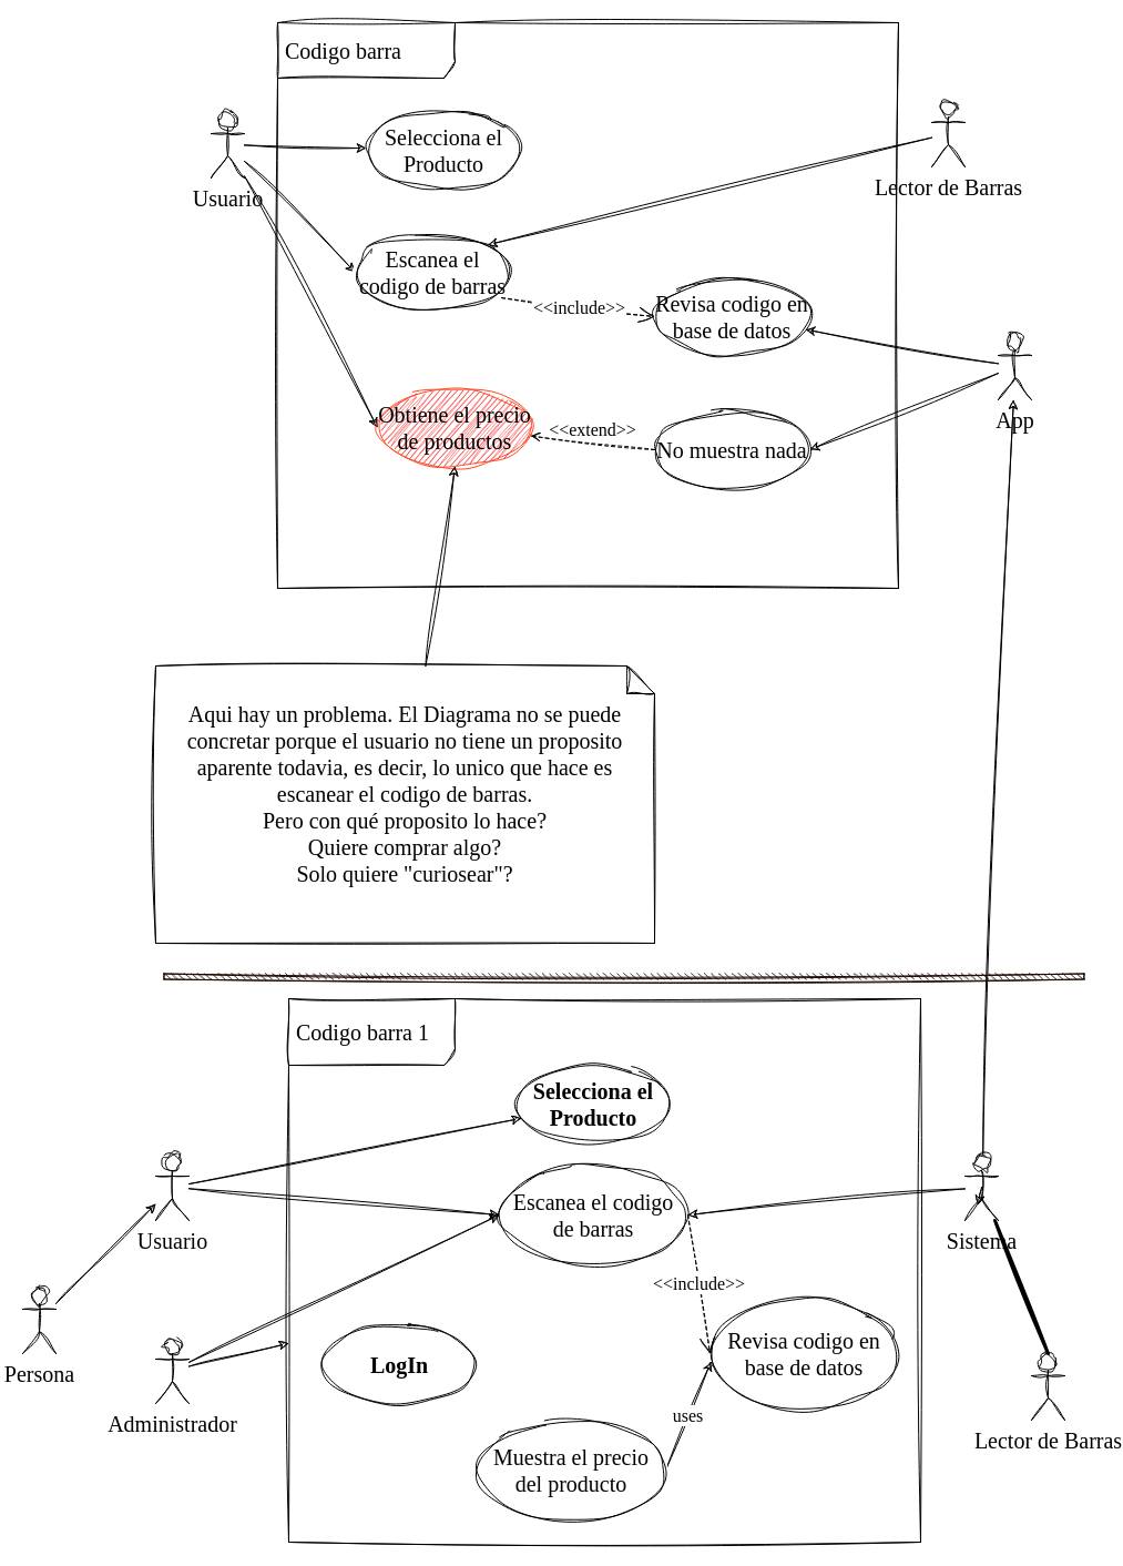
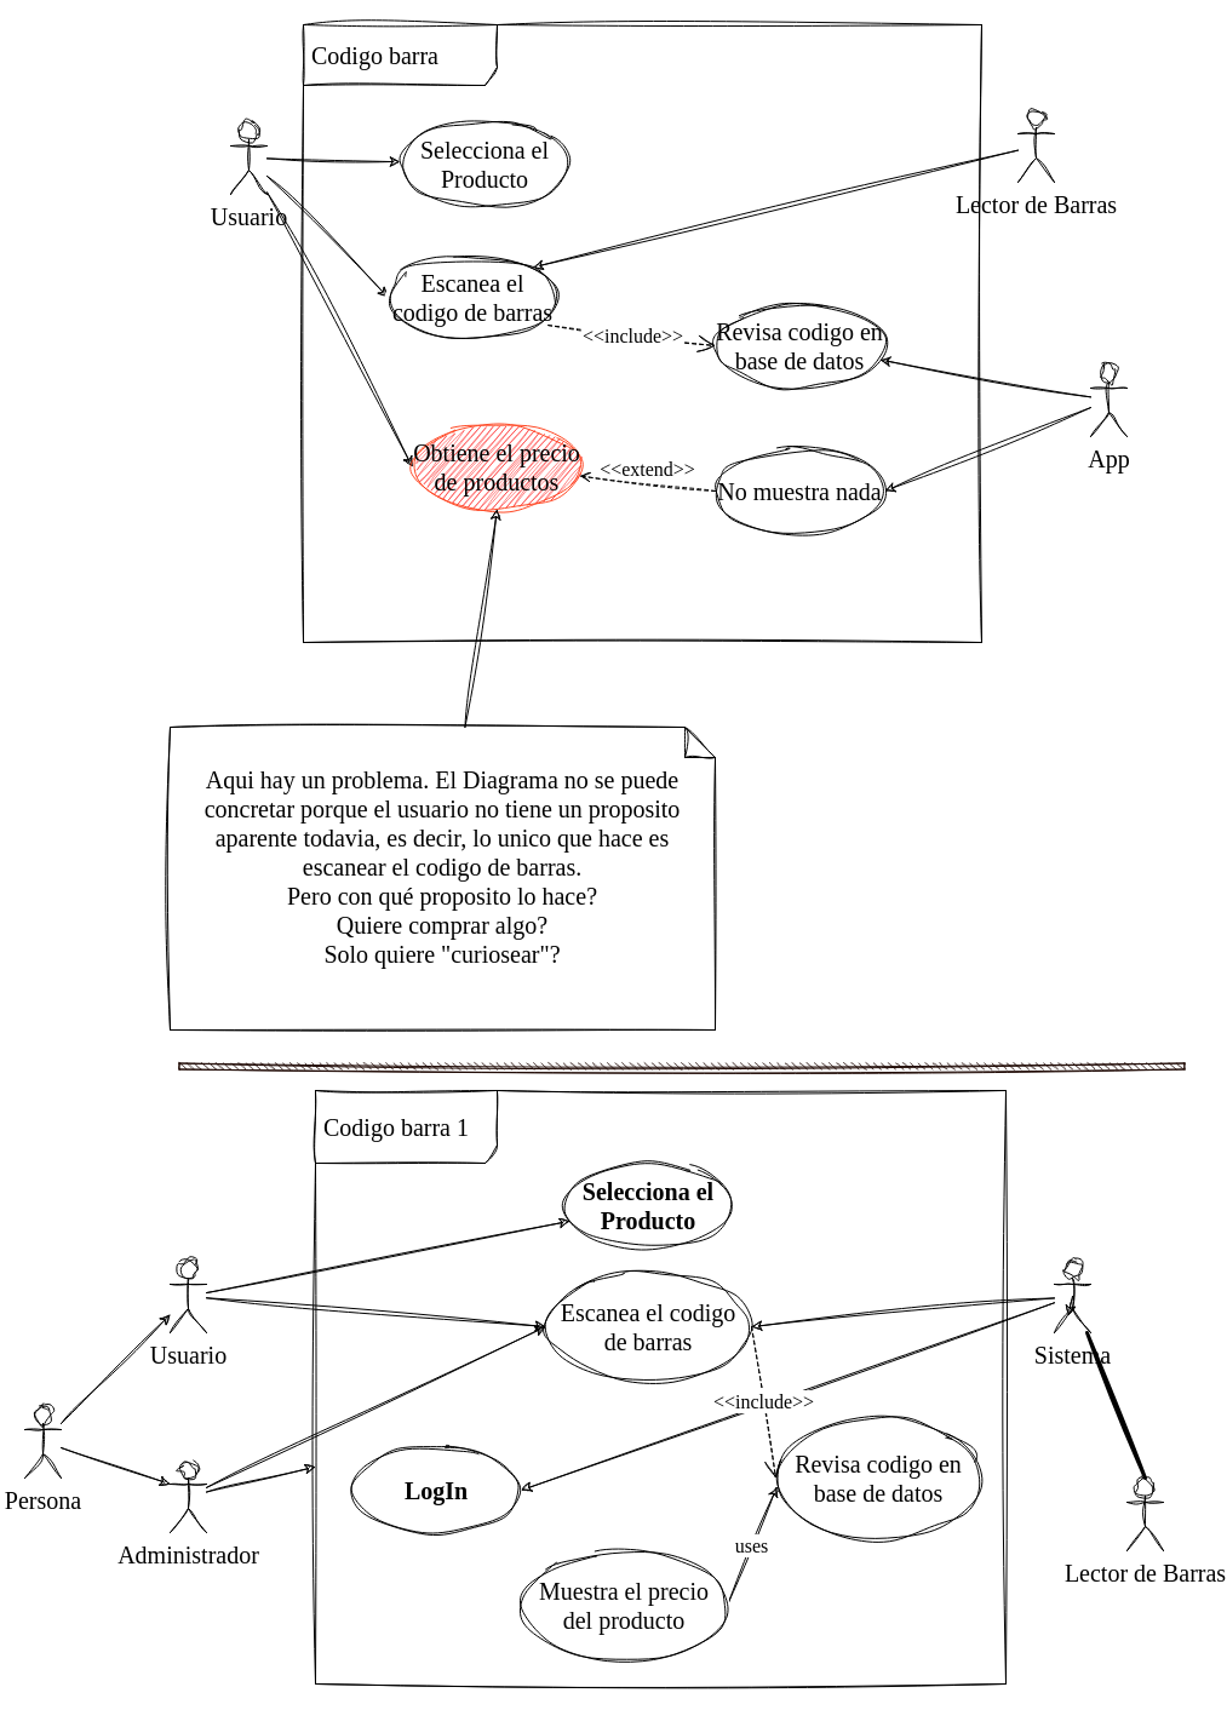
- <mxCell id="23" style="edgeStyle=none;sketch=1;hachureGap=4;jiggle=2;curveFitting=1;html=1;fontFamily=Architects Daughter;fontSource=https%3A%2F%2Ffonts.googleapis.com%2Fcss%3Ffamily%3DArchitects%2BDaughter;fontSize=16;" parent="1" source="24" target="5" edge="1"><mxGeometry relative="1" as="geometry" /></mxCell>
+ <mxCell id="23" style="edgeStyle=none;sketch=1;hachureGap=4;jiggle=2;curveFitting=1;html=1;entryX=1;entryY=0.5;entryDx=0;entryDy=0;fontFamily=Architects Daughter;fontSource=https%3A%2F%2Ffonts.googleapis.com%2Fcss%3Ffamily%3DArchitects%2BDaughter;fontSize=16;" parent="1" source="24" target="36" edge="1"><mxGeometry relative="1" as="geometry" /></mxCell>
+ <mxCell id="41" style="edgeStyle=none;sketch=1;hachureGap=4;jiggle=2;curveFitting=1;html=1;entryX=0;entryY=0.333;entryDx=0;entryDy=0;entryPerimeter=0;fontFamily=Architects Daughter;fontSource=https%3A%2F%2Ffonts.googleapis.com%2Fcss%3Ffamily%3DArchitects%2BDaughter;fontSize=16;" parent="1" source="42" target="39" edge="1"><mxGeometry relative="1" as="geometry" /></mxCell>
